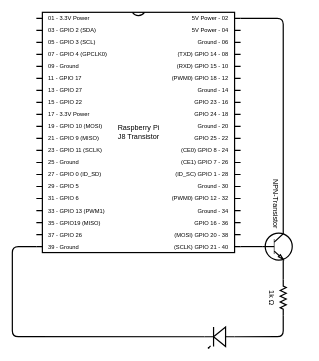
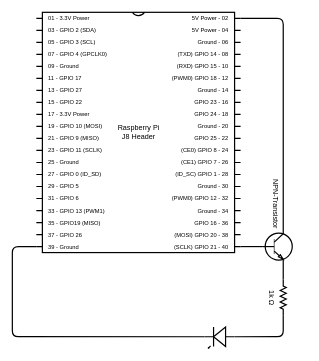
- <mxCell id="2" value="&lt;div&gt;Raspberry Pi&lt;/div&gt;&lt;div&gt;J8 Transistor&lt;br&gt;&lt;/div&gt;" style="shadow=0;dashed=0;align=center;fillColor=#ffffff;html=1;strokeWidth=2;shape=mxgraph.electrical.logic_gates.dual_inline_ic;labelNames=01 - 3.3V Power,03 - GPIO 2 (SDA),05 - GPIO 3 (SCL),07 - GPIO 4 (GPCLK0),09 - Ground,11 - GPIO 17,13 - GPIO 27,15 - GPIO 22,17 - 3.3V Power,19 - GPIO 10 (MOSI),21 - GPIO 9 (MISO),23 - GPIO 11 (SCLK),25 - Ground,27 - GPIO 0 (ID_SD),29 - GPIO 5,31 - GPIO 6,33 - GPIO 13 (PWM1),35 - GPIO19 (MISO),37 - GPIO 26,39 - Ground,(SCLK) GPIO 21 - 40,(MOSI) GPIO 20 - 38,GPIO 16 - 36,Ground - 34,(PWM0) GPIO 12 - 32,Ground - 30,(ID_SC) GPIO 1 - 28,(CE1) GPIO 7 - 26,(CE0) GPIO 8 - 24,GPIO 25 - 22,Ground - 20,GPIO 24 - 18,GPIO 23 - 16,Ground - 14,(PWM0) GPIO 18 - 12,(RXD) GPIO 15 - 10,(TXD) GPIO 14 - 08,Ground - 06,5V Power - 04,5V Power - 02;direction=east;portConstraintRotation=0;portConstraint=none;fixDash=0;autosize=0;collapsible=0;container=0;part=0;pinLabelType=cust;labelCount=40;strokeColor=#000000;" parent="1" vertex="1"><mxGeometry x="60" y="20" width="340" height="400" as="geometry" /></mxCell>
+ <mxCell id="2" value="&lt;div&gt;Raspberry Pi&lt;/div&gt;&lt;div&gt;J8 Header&lt;br&gt;&lt;/div&gt;" style="shadow=0;dashed=0;align=center;fillColor=#ffffff;html=1;strokeWidth=2;shape=mxgraph.electrical.logic_gates.dual_inline_ic;labelNames=01 - 3.3V Power,03 - GPIO 2 (SDA),05 - GPIO 3 (SCL),07 - GPIO 4 (GPCLK0),09 - Ground,11 - GPIO 17,13 - GPIO 27,15 - GPIO 22,17 - 3.3V Power,19 - GPIO 10 (MOSI),21 - GPIO 9 (MISO),23 - GPIO 11 (SCLK),25 - Ground,27 - GPIO 0 (ID_SD),29 - GPIO 5,31 - GPIO 6,33 - GPIO 13 (PWM1),35 - GPIO19 (MISO),37 - GPIO 26,39 - Ground,(SCLK) GPIO 21 - 40,(MOSI) GPIO 20 - 38,GPIO 16 - 36,Ground - 34,(PWM0) GPIO 12 - 32,Ground - 30,(ID_SC) GPIO 1 - 28,(CE1) GPIO 7 - 26,(CE0) GPIO 8 - 24,GPIO 25 - 22,Ground - 20,GPIO 24 - 18,GPIO 23 - 16,Ground - 14,(PWM0) GPIO 18 - 12,(RXD) GPIO 15 - 10,(TXD) GPIO 14 - 08,Ground - 06,5V Power - 04,5V Power - 02;direction=east;portConstraintRotation=0;portConstraint=none;fixDash=0;autosize=0;collapsible=0;container=0;part=0;pinLabelType=cust;labelCount=40;strokeColor=#000000;" parent="1" vertex="1"><mxGeometry x="60" y="20" width="340" height="400" as="geometry" /></mxCell>
